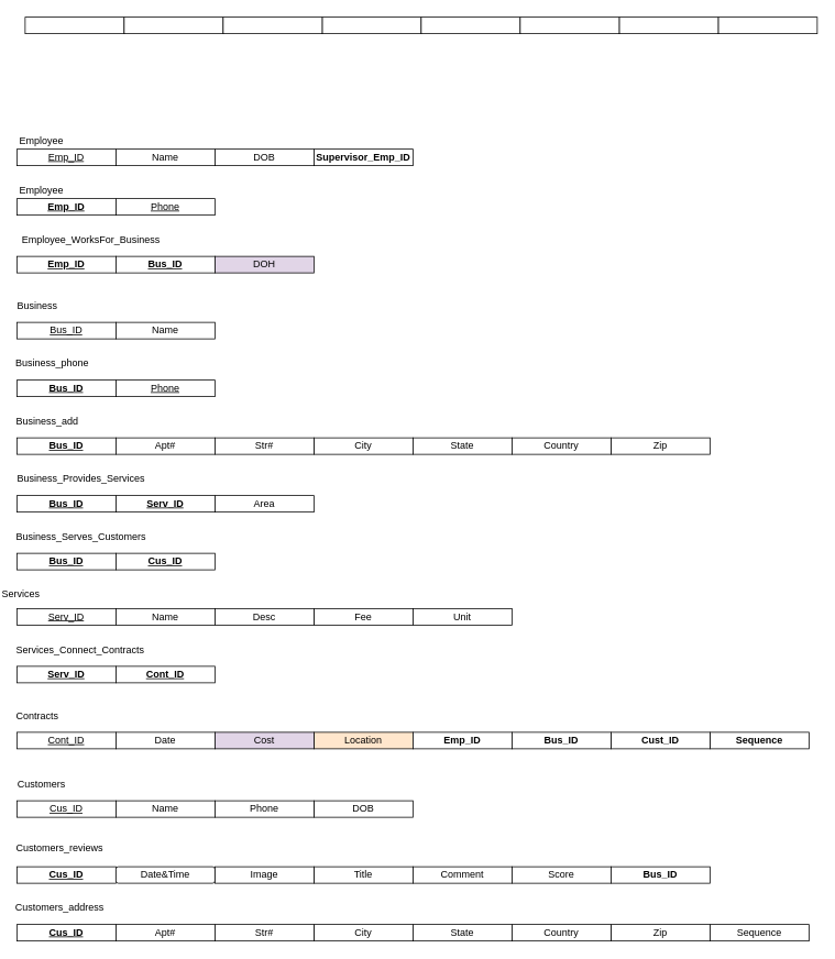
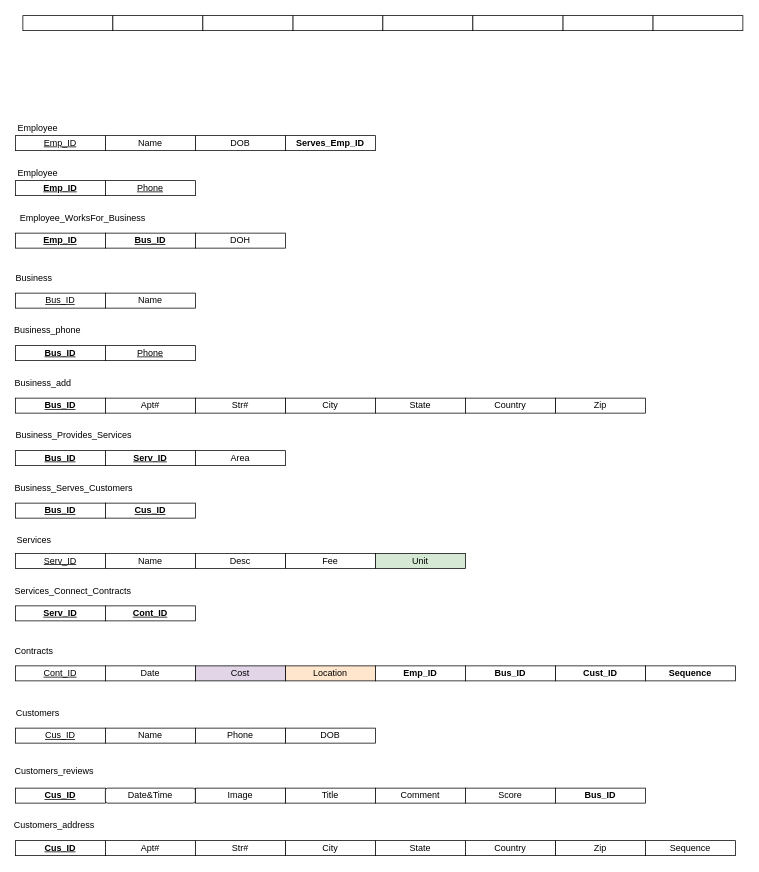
- <mxCell id="42" value="&lt;b&gt;Supervisor_Emp_ID&lt;/b&gt;" style="rounded=0;whiteSpace=wrap;html=1;" parent="1" vertex="1"><mxGeometry x="380" y="180" width="120" height="20" as="geometry" /></mxCell>
+ <mxCell id="42" value="&lt;b&gt;Serves_Emp_ID&lt;/b&gt;" style="rounded=0;whiteSpace=wrap;html=1;" parent="1" vertex="1"><mxGeometry x="380" y="180" width="120" height="20" as="geometry" /></mxCell>
- <mxCell id="20" value="DOH" style="rounded=0;whiteSpace=wrap;html=1;fillColor=#e1d5e7;" parent="1" vertex="1"><mxGeometry x="260" y="310" width="120" height="20" as="geometry" /></mxCell>
+ <mxCell id="20" value="DOH" style="rounded=0;whiteSpace=wrap;html=1;" parent="1" vertex="1"><mxGeometry x="260" y="310" width="120" height="20" as="geometry" /></mxCell>
- <mxCell id="43" value="Services" style="text;html=1;strokeColor=none;fillColor=none;align=center;verticalAlign=middle;whiteSpace=wrap;rounded=0;" parent="1" vertex="1"><mxGeometry x="5" y="710" width="40" height="20" as="geometry" /></mxCell>
+ <mxCell id="43" value="Services" style="text;html=1;strokeColor=none;fillColor=none;align=center;verticalAlign=middle;whiteSpace=wrap;rounded=0;" parent="1" vertex="1"><mxGeometry x="25" y="710" width="40" height="20" as="geometry" /></mxCell>
- <mxCell id="48" value="Unit" style="rounded=0;whiteSpace=wrap;html=1;" parent="1" vertex="1"><mxGeometry x="500" y="737" width="120" height="20" as="geometry" /></mxCell>
+ <mxCell id="48" value="Unit" style="rounded=0;whiteSpace=wrap;html=1;fillColor=#d5e8d4;" parent="1" vertex="1"><mxGeometry x="500" y="737" width="120" height="20" as="geometry" /></mxCell>
